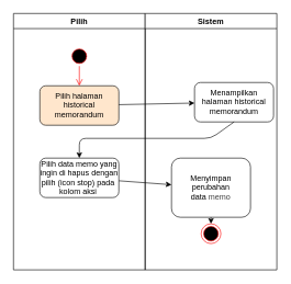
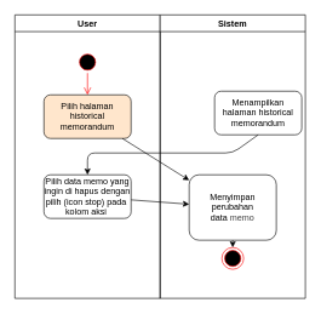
- <mxCell id="2" value="Pilih" style="swimlane;whiteSpace=wrap;html=1;" parent="1" vertex="1"><mxGeometry x="20" y="20" width="200" height="390" as="geometry" /></mxCell>
+ <mxCell id="2" value="User" style="swimlane;whiteSpace=wrap;html=1;" parent="1" vertex="1"><mxGeometry x="20" y="20" width="200" height="390" as="geometry" /></mxCell>
- <mxCell id="12" value="" style="edgeStyle=none;html=1;" parent="1" source="4" target="8" edge="1"><mxGeometry relative="1" as="geometry" /></mxCell>
+ <mxCell id="12" value="" style="edgeStyle=none;html=1;" parent="1" source="4" target="9" edge="1"><mxGeometry relative="1" as="geometry" /></mxCell>
